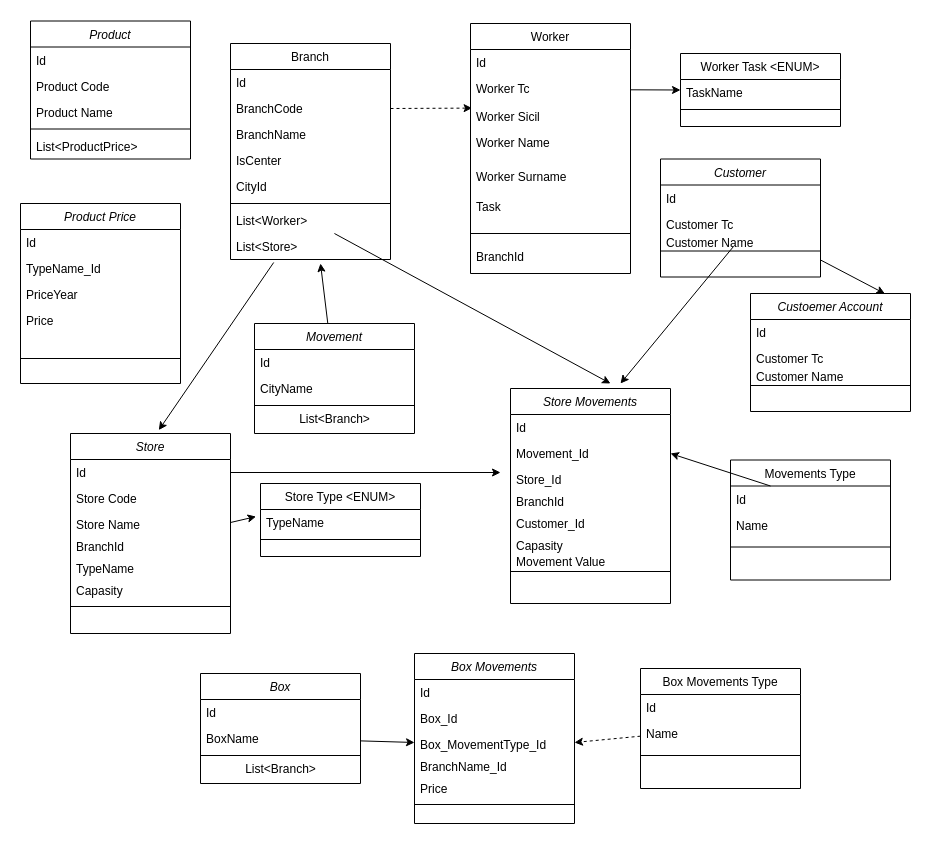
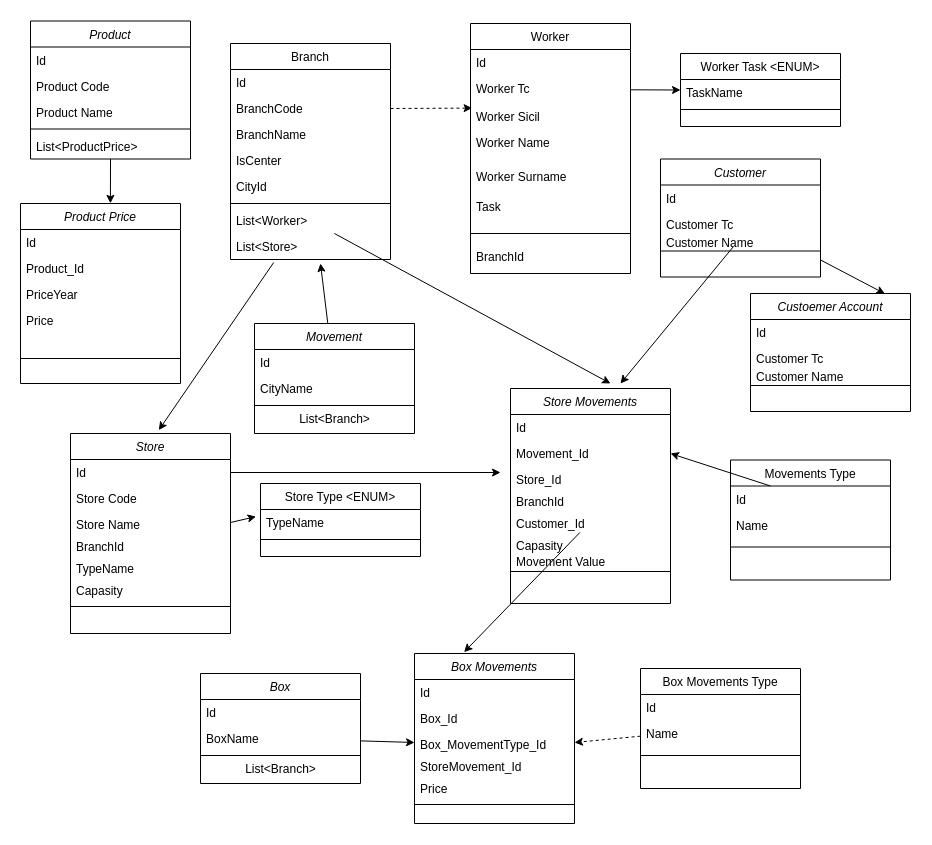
+ <mxCell id="2" style="edgeStyle=none;rounded=0;orthogonalLoop=1;jettySize=auto;html=1;exitX=0.5;exitY=1;exitDx=0;exitDy=0;entryX=0.562;entryY=-0.001;entryDx=0;entryDy=0;entryPerimeter=0;" edge="1" parent="1" source="3" target="51"><mxGeometry relative="1" as="geometry" /></mxCell>
- <mxCell id="53" value="TypeName_Id" style="text;align=left;verticalAlign=top;spacingLeft=4;spacingRight=4;overflow=hidden;rotatable=0;points=[[0,0.5],[1,0.5]];portConstraint=eastwest;" vertex="1" parent="51"><mxGeometry y="52" width="160" height="26" as="geometry" /></mxCell>
+ <mxCell id="53" value="Product_Id" style="text;align=left;verticalAlign=top;spacingLeft=4;spacingRight=4;overflow=hidden;rotatable=0;points=[[0,0.5],[1,0.5]];portConstraint=eastwest;" vertex="1" parent="51"><mxGeometry y="52" width="160" height="26" as="geometry" /></mxCell>
+ <mxCell id="103" style="edgeStyle=none;rounded=0;orthogonalLoop=1;jettySize=auto;html=1;entryX=0.31;entryY=-0.008;entryDx=0;entryDy=0;entryPerimeter=0;" edge="1" parent="1" source="62" target="85"><mxGeometry relative="1" as="geometry" /></mxCell>
- <mxCell id="89" value="BranchName_Id" style="text;align=left;verticalAlign=top;spacingLeft=4;spacingRight=4;overflow=hidden;rotatable=0;points=[[0,0.5],[1,0.5]];portConstraint=eastwest;rounded=0;shadow=0;html=0;" vertex="1" parent="85"><mxGeometry y="100" width="160" height="22" as="geometry" /></mxCell>
+ <mxCell id="89" value="StoreMovement_Id" style="text;align=left;verticalAlign=top;spacingLeft=4;spacingRight=4;overflow=hidden;rotatable=0;points=[[0,0.5],[1,0.5]];portConstraint=eastwest;rounded=0;shadow=0;html=0;" vertex="1" parent="85"><mxGeometry y="100" width="160" height="22" as="geometry" /></mxCell>
